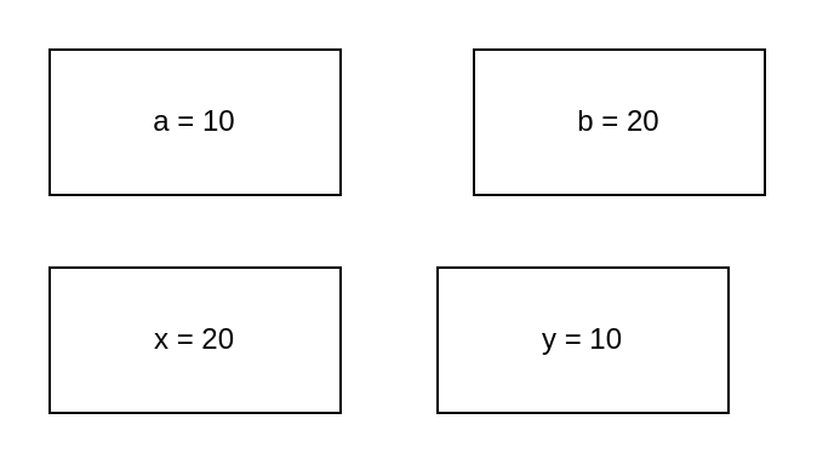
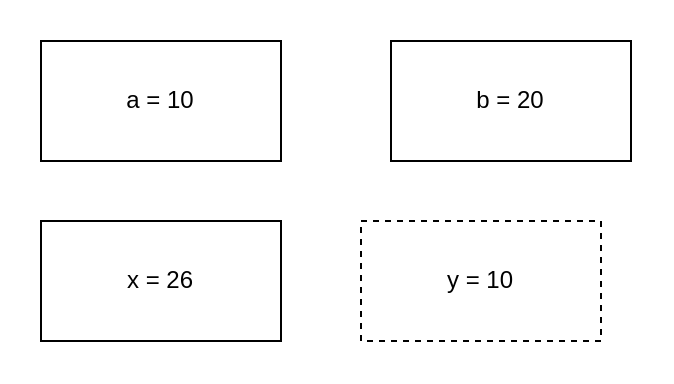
- <mxCell id="4" value="x = 20" style="rounded=0;whiteSpace=wrap;html=1;" vertex="1" parent="1"><mxGeometry x="20" y="110" width="120" height="60" as="geometry" /></mxCell>
+ <mxCell id="4" value="x = 26" style="rounded=0;whiteSpace=wrap;html=1;" vertex="1" parent="1"><mxGeometry x="20" y="110" width="120" height="60" as="geometry" /></mxCell>
- <mxCell id="5" value="y = 10" style="rounded=0;whiteSpace=wrap;html=1;" vertex="1" parent="1"><mxGeometry x="180" y="110" width="120" height="60" as="geometry" /></mxCell>
+ <mxCell id="5" value="y = 10" style="rounded=0;whiteSpace=wrap;html=1;dashed=1;" vertex="1" parent="1"><mxGeometry x="180" y="110" width="120" height="60" as="geometry" /></mxCell>
